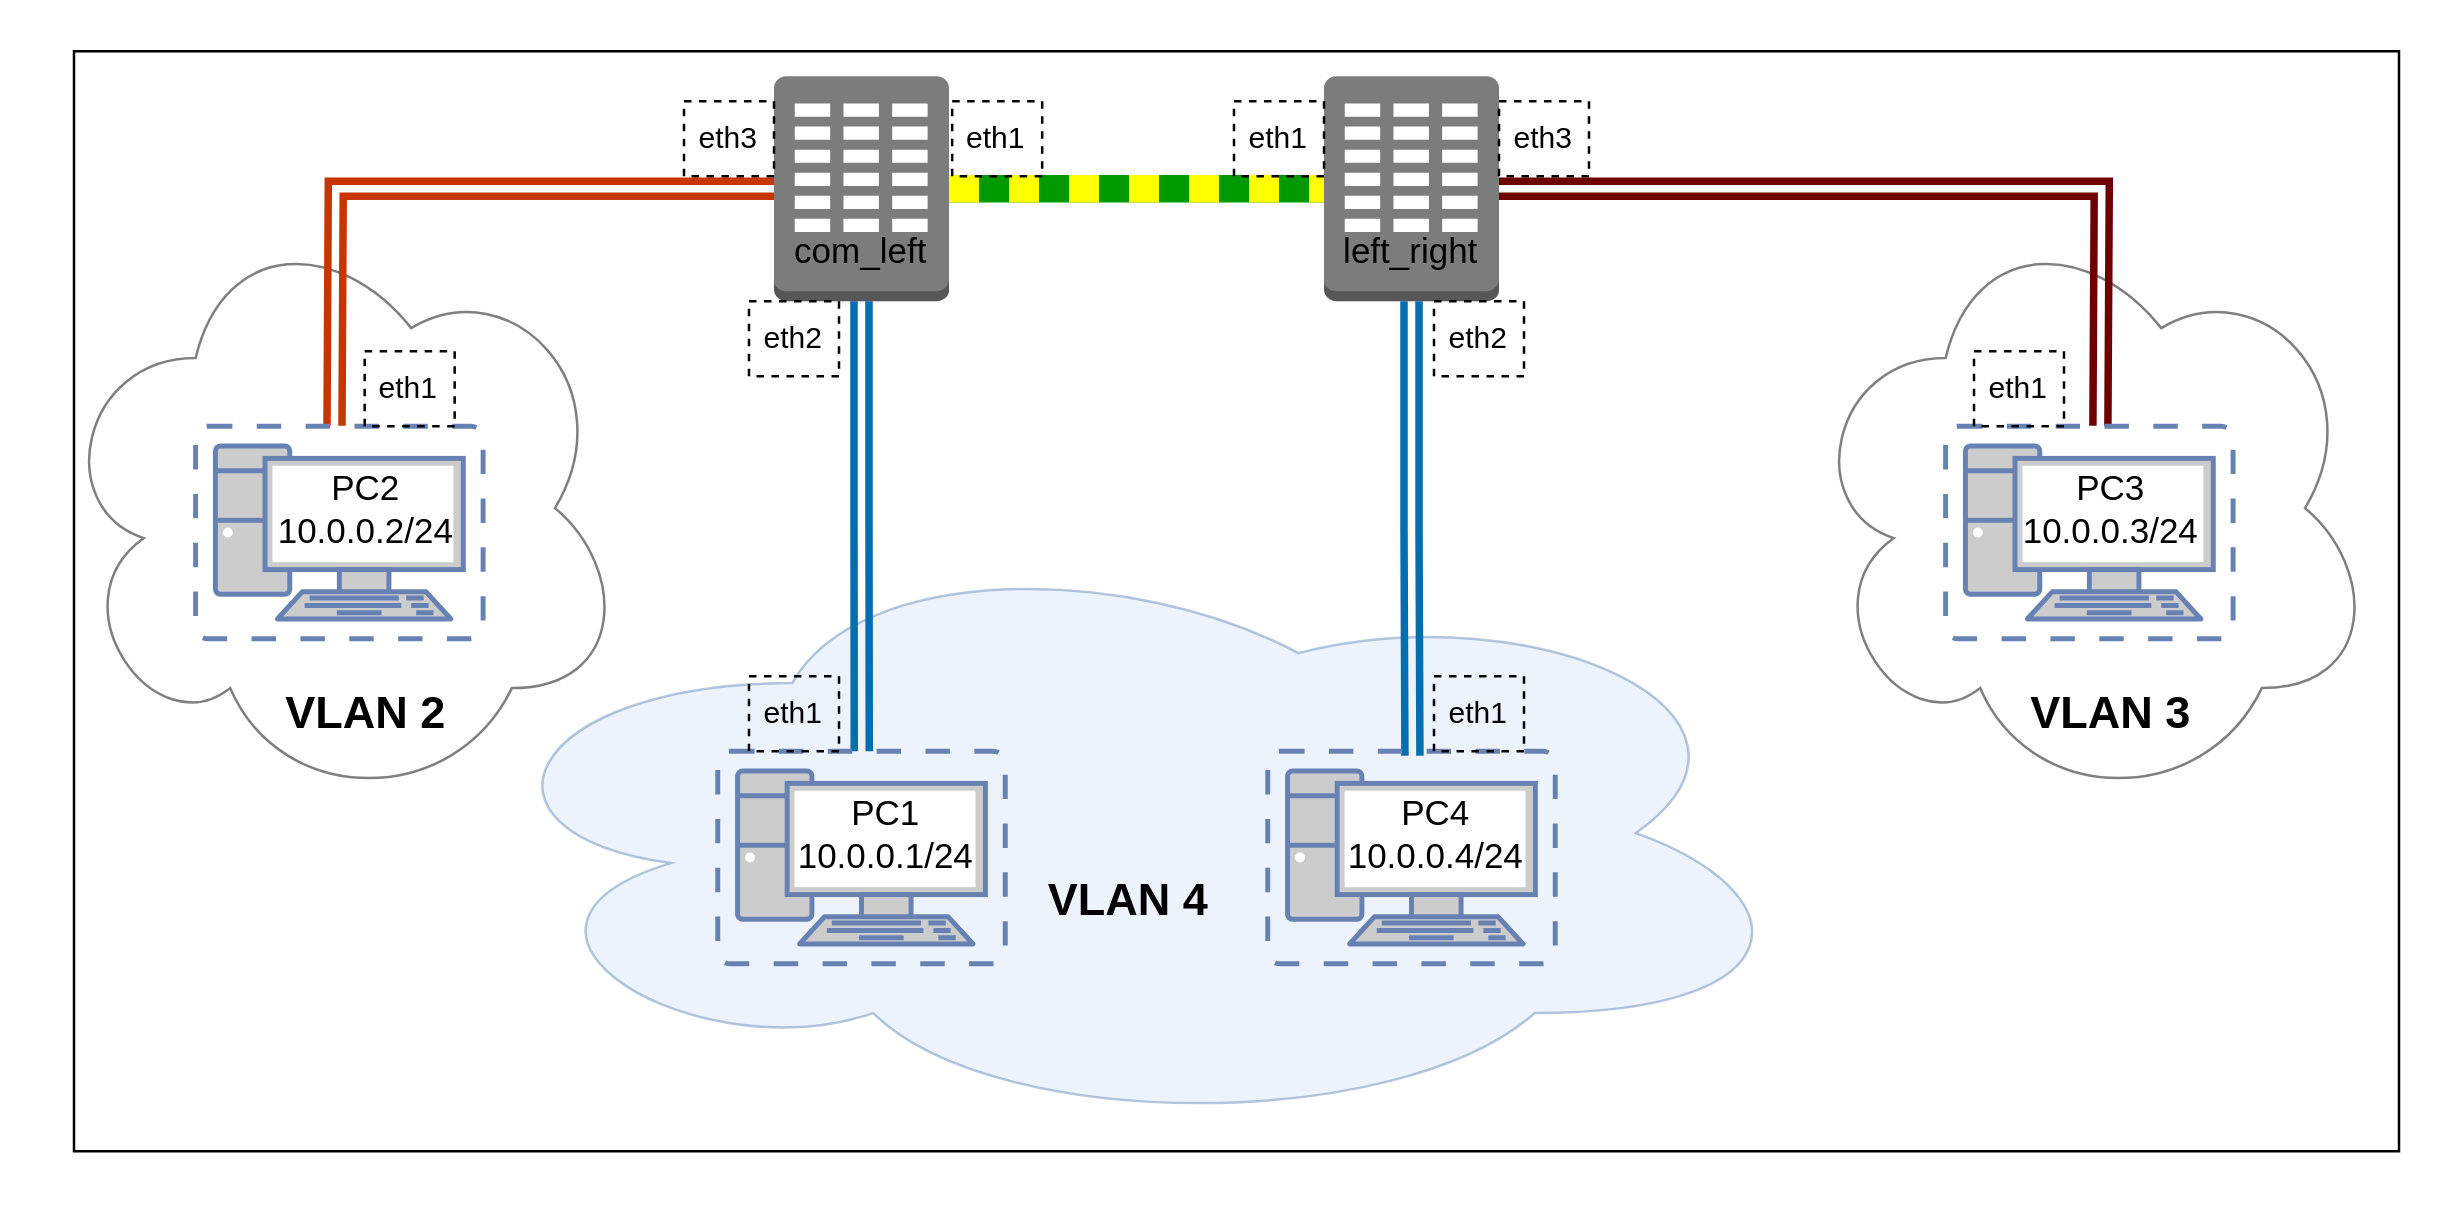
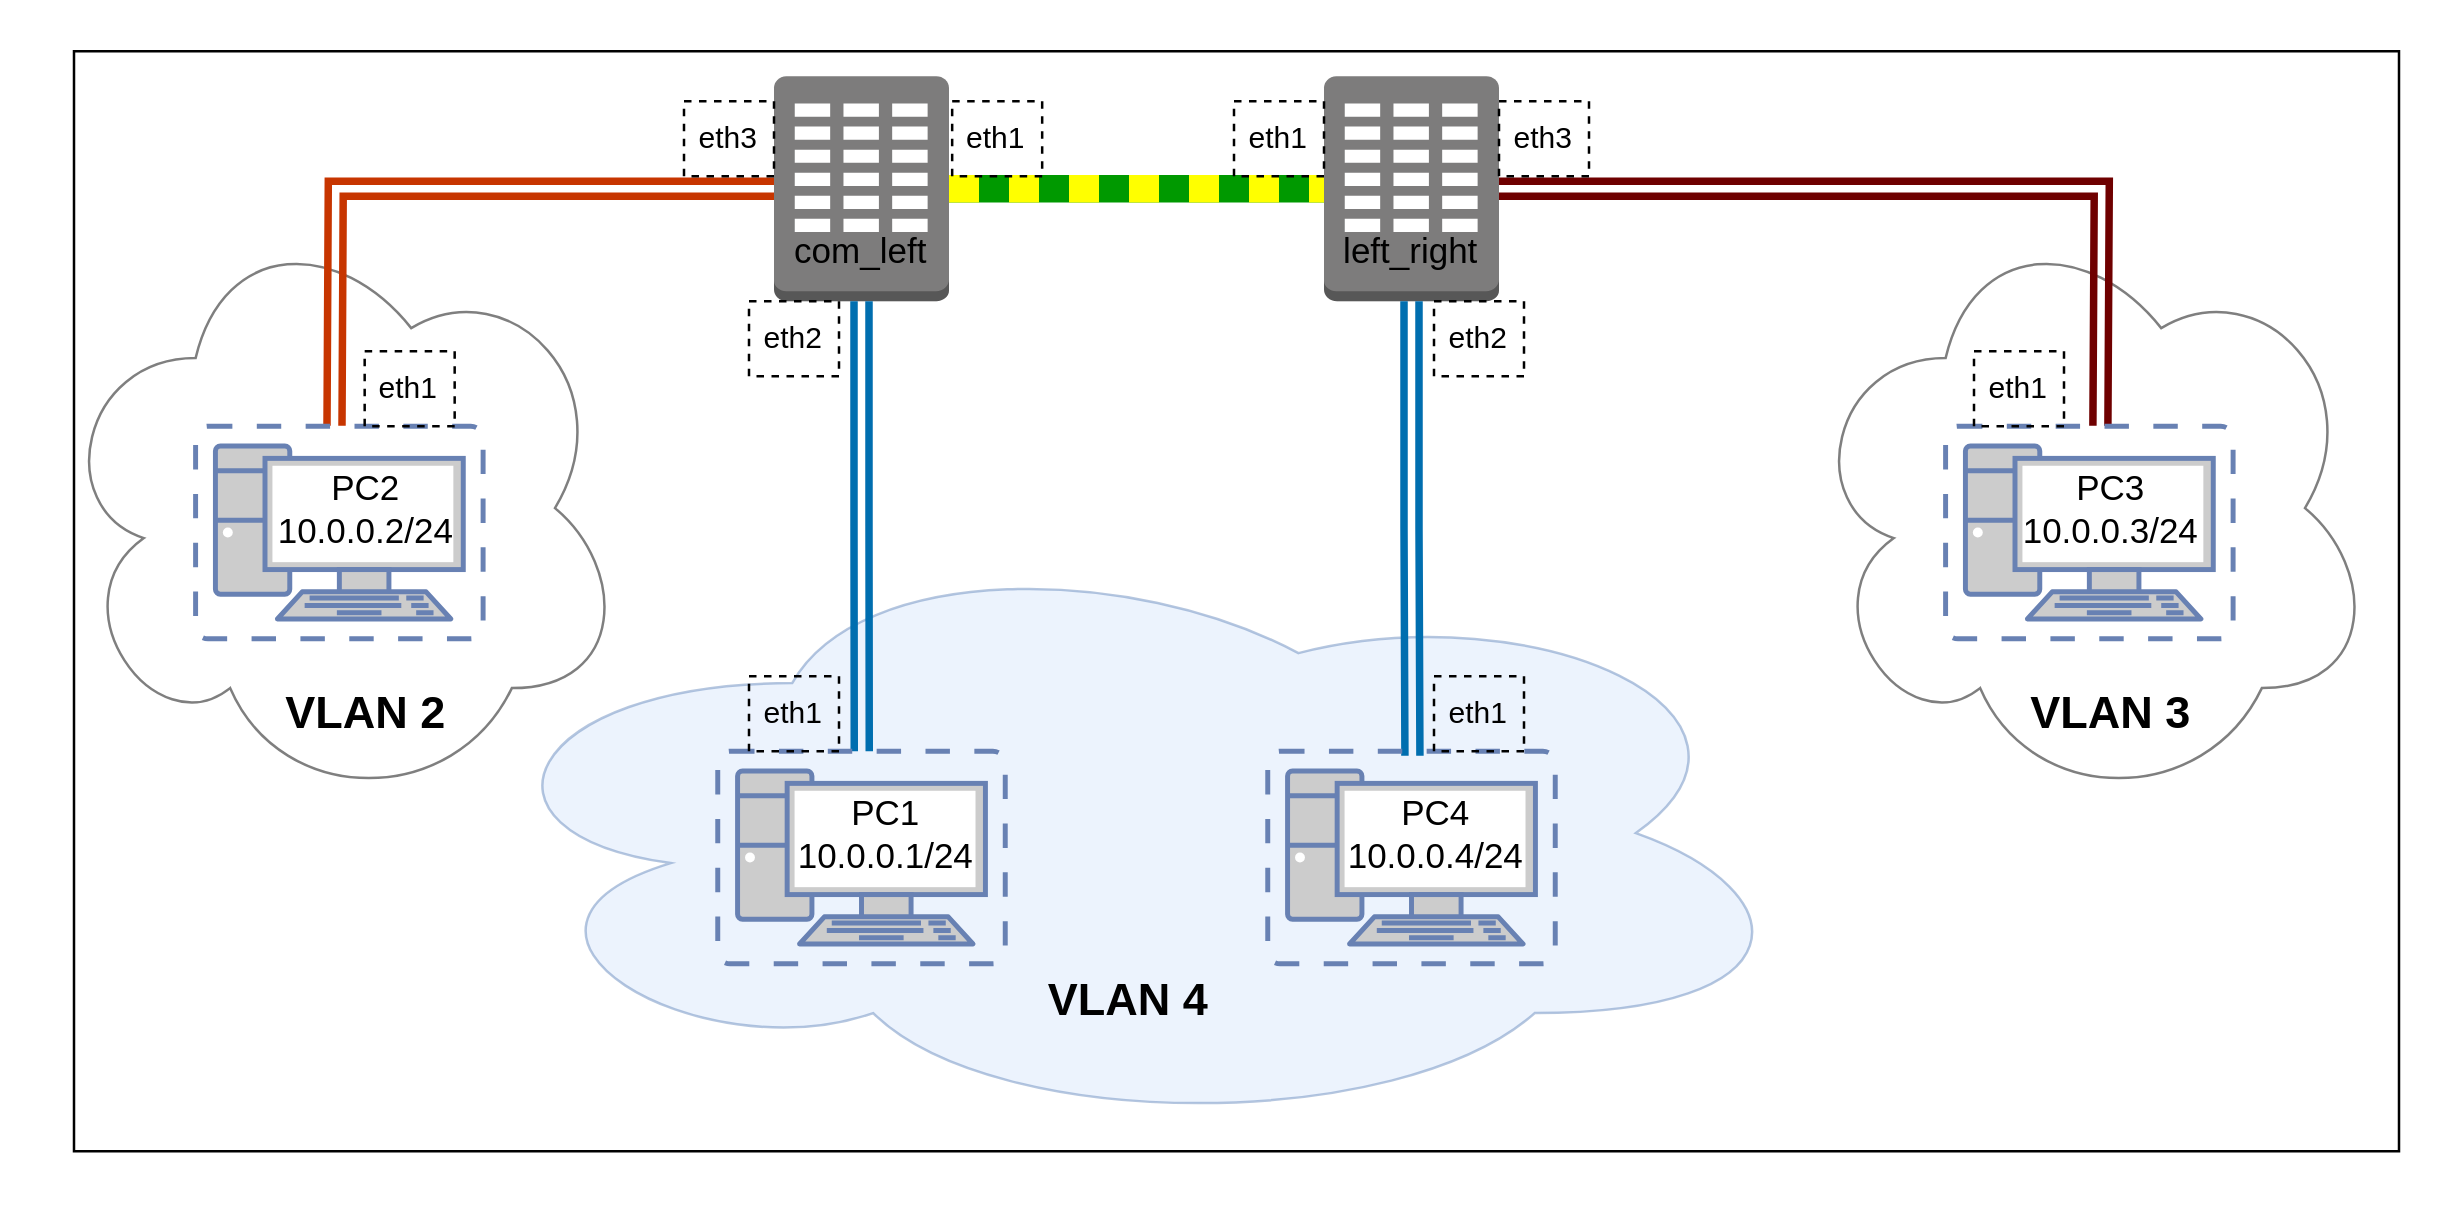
- <mxCell id="17" value="&lt;font style=&quot;color: light-dark(rgb(0, 0, 0), rgb(0, 0, 0)); font-size: 18px;&quot;&gt;&lt;b style=&quot;&quot;&gt;VLAN 4&lt;/b&gt;&lt;/font&gt;" style="text;html=1;align=center;verticalAlign=middle;whiteSpace=wrap;rounded=0;" vertex="1" parent="1"><mxGeometry x="416.27" y="330" width="70" height="60" as="geometry" /></mxCell>
+ <mxCell id="17" value="&lt;font style=&quot;color: light-dark(rgb(0, 0, 0), rgb(0, 0, 0)); font-size: 18px;&quot;&gt;&lt;b style=&quot;&quot;&gt;VLAN 4&lt;/b&gt;&lt;/font&gt;" style="text;html=1;align=center;verticalAlign=middle;whiteSpace=wrap;rounded=0;" vertex="1" parent="1"><mxGeometry x="416.27" y="370" width="70" height="60" as="geometry" /></mxCell>
